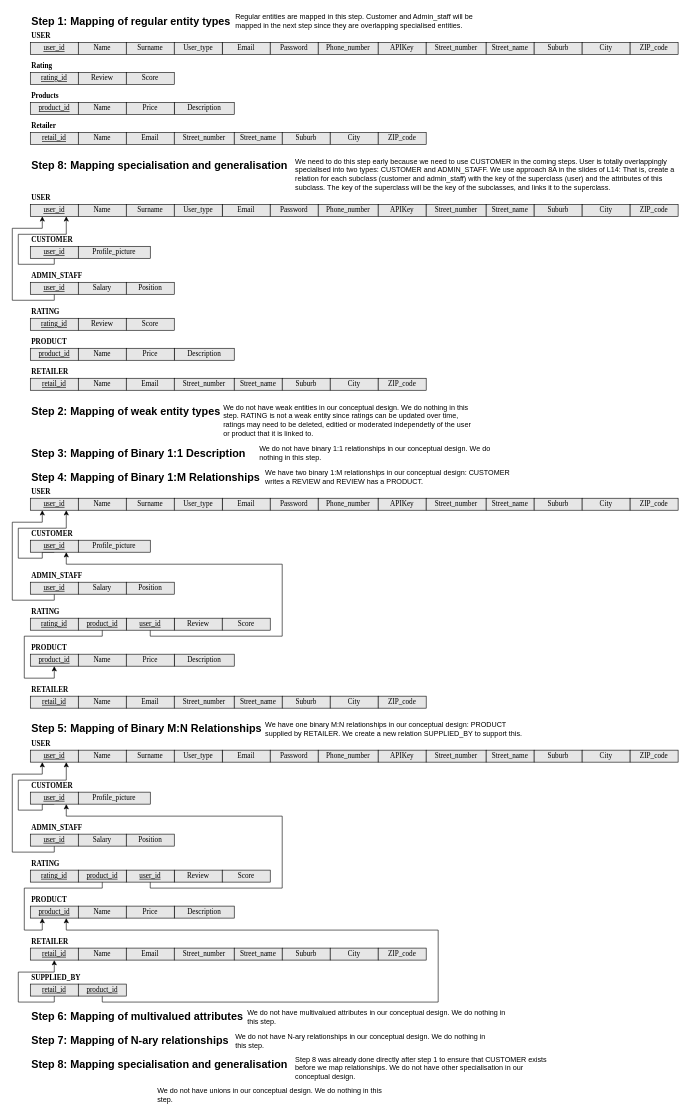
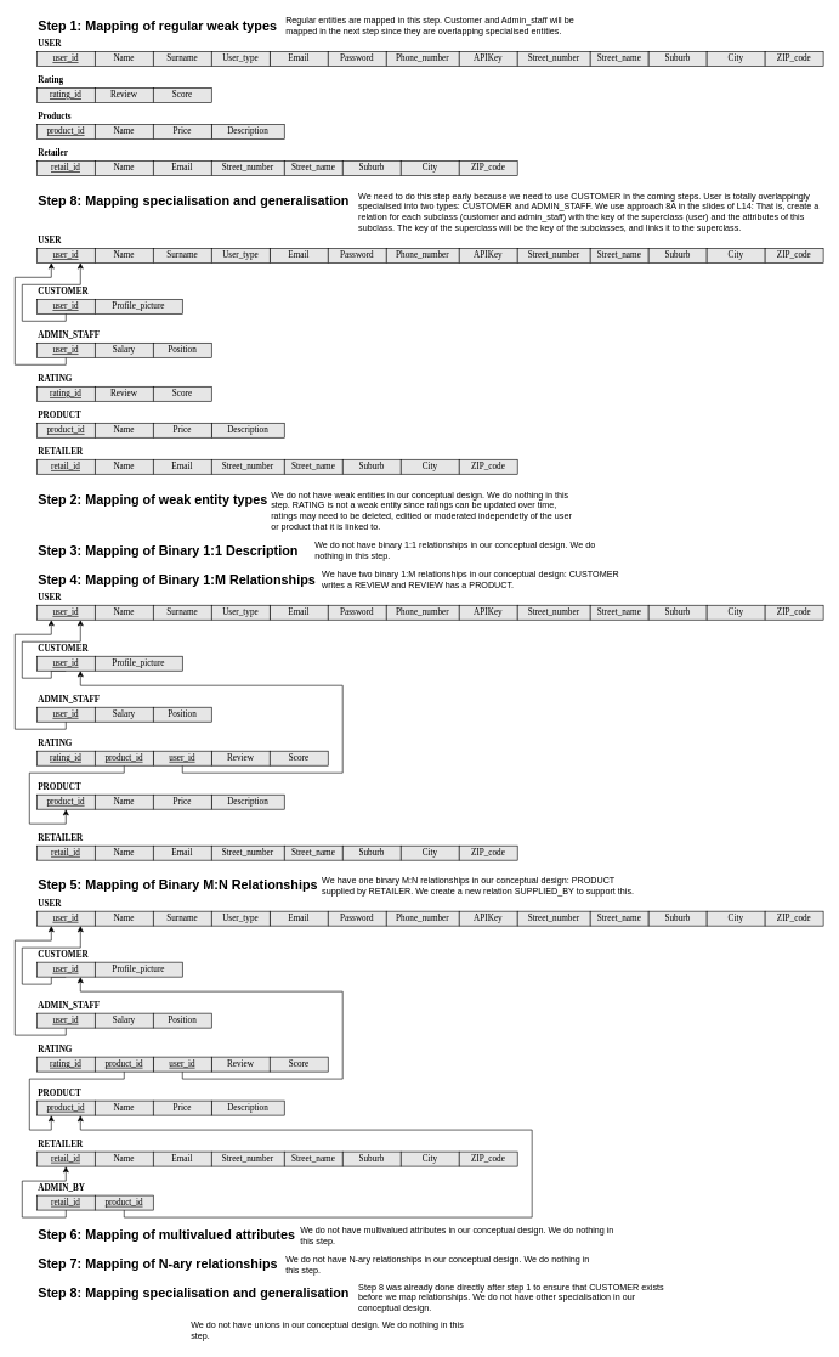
- <mxCell id="6" value="Step 1: Mapping of regular entity types" style="text;html=1;align=left;verticalAlign=middle;whiteSpace=wrap;rounded=0;fontSize=18;fontStyle=1" vertex="1" parent="1"><mxGeometry x="50" y="20" width="340" height="30" as="geometry" /></mxCell>
+ <mxCell id="6" value="Step 1: Mapping of regular weak types" style="text;html=1;align=left;verticalAlign=middle;whiteSpace=wrap;rounded=0;fontSize=18;fontStyle=1" vertex="1" parent="1"><mxGeometry x="50" y="20" width="340" height="30" as="geometry" /></mxCell>
- <mxCell id="177" value="SUPPLIED_BY" style="rounded=0;whiteSpace=wrap;html=1;fontFamily=Consolas;fillColor=none;fontStyle=1;strokeColor=none;align=left;" vertex="1" parent="1"><mxGeometry x="50" y="1620" width="80" height="20" as="geometry" /></mxCell>
+ <mxCell id="177" value="ADMIN_BY" style="rounded=0;whiteSpace=wrap;html=1;fontFamily=Consolas;fillColor=none;fontStyle=1;strokeColor=none;align=left;" vertex="1" parent="1"><mxGeometry x="50" y="1620" width="80" height="20" as="geometry" /></mxCell>
